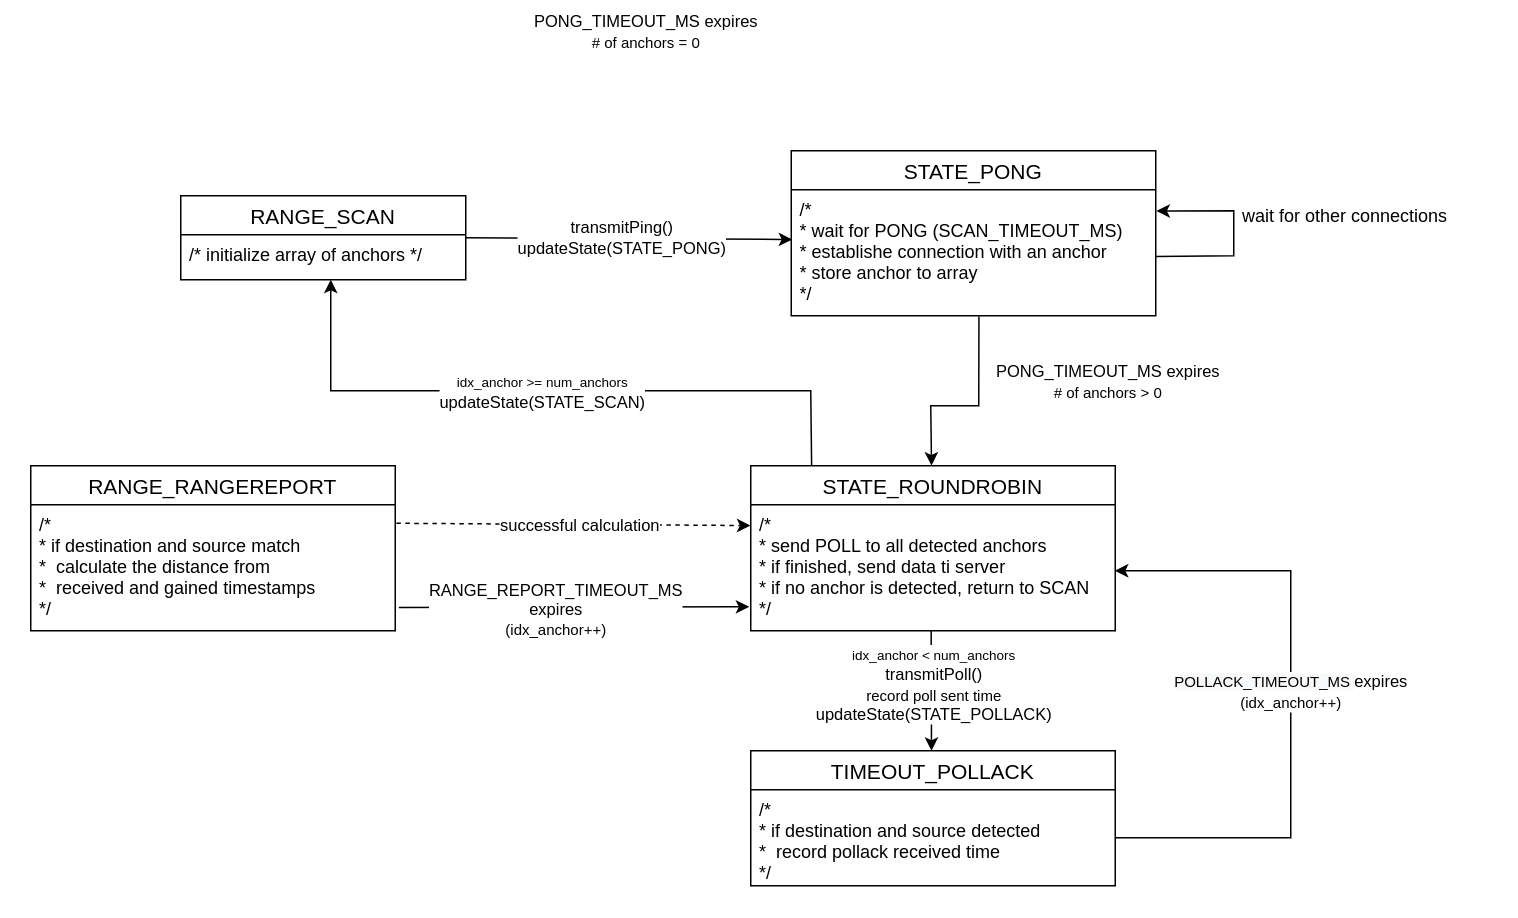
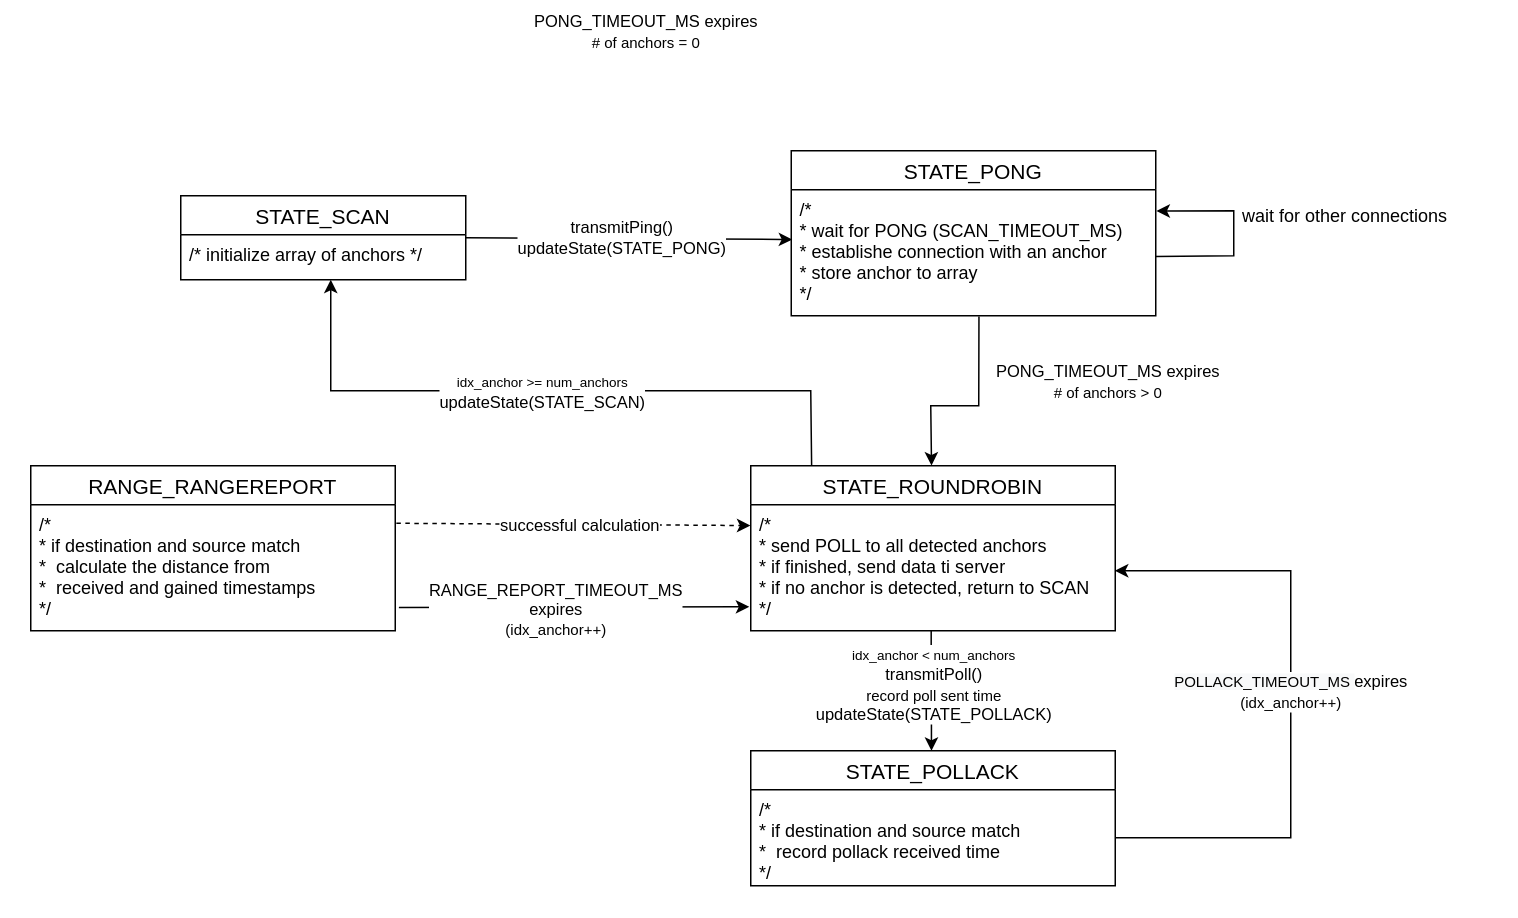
- <mxCell id="2" value="RANGE_SCAN" style="swimlane;fontStyle=0;childLayout=stackLayout;horizontal=1;startSize=26;horizontalStack=0;resizeParent=1;resizeParentMax=0;resizeLast=0;collapsible=1;marginBottom=0;align=center;fontSize=14;" vertex="1" parent="1"><mxGeometry x="120" y="130" width="190" height="56" as="geometry" /></mxCell>
+ <mxCell id="2" value="STATE_SCAN" style="swimlane;fontStyle=0;childLayout=stackLayout;horizontal=1;startSize=26;horizontalStack=0;resizeParent=1;resizeParentMax=0;resizeLast=0;collapsible=1;marginBottom=0;align=center;fontSize=14;" vertex="1" parent="1"><mxGeometry x="120" y="130" width="190" height="56" as="geometry" /></mxCell>
- <mxCell id="15" value="TIMEOUT_POLLACK" style="swimlane;fontStyle=0;childLayout=stackLayout;horizontal=1;startSize=26;horizontalStack=0;resizeParent=1;resizeParentMax=0;resizeLast=0;collapsible=1;marginBottom=0;align=center;fontSize=14;" vertex="1" parent="1"><mxGeometry x="500" y="500" width="243" height="90" as="geometry" /></mxCell>
+ <mxCell id="15" value="STATE_POLLACK" style="swimlane;fontStyle=0;childLayout=stackLayout;horizontal=1;startSize=26;horizontalStack=0;resizeParent=1;resizeParentMax=0;resizeLast=0;collapsible=1;marginBottom=0;align=center;fontSize=14;" vertex="1" parent="1"><mxGeometry x="500" y="500" width="243" height="90" as="geometry" /></mxCell>
- <mxCell id="16" value="/*&#10;* if destination and source detected&#10;*  record pollack received time&#10;*/" style="text;strokeColor=none;fillColor=none;spacingLeft=4;spacingRight=4;overflow=hidden;rotatable=0;points=[[0,0.5],[1,0.5]];portConstraint=eastwest;fontSize=12;" vertex="1" parent="15"><mxGeometry y="26" width="243" height="64" as="geometry" /></mxCell>
+ <mxCell id="16" value="/*&#10;* if destination and source match&#10;*  record pollack received time&#10;*/" style="text;strokeColor=none;fillColor=none;spacingLeft=4;spacingRight=4;overflow=hidden;rotatable=0;points=[[0,0.5],[1,0.5]];portConstraint=eastwest;fontSize=12;" vertex="1" parent="15"><mxGeometry y="26" width="243" height="64" as="geometry" /></mxCell>
